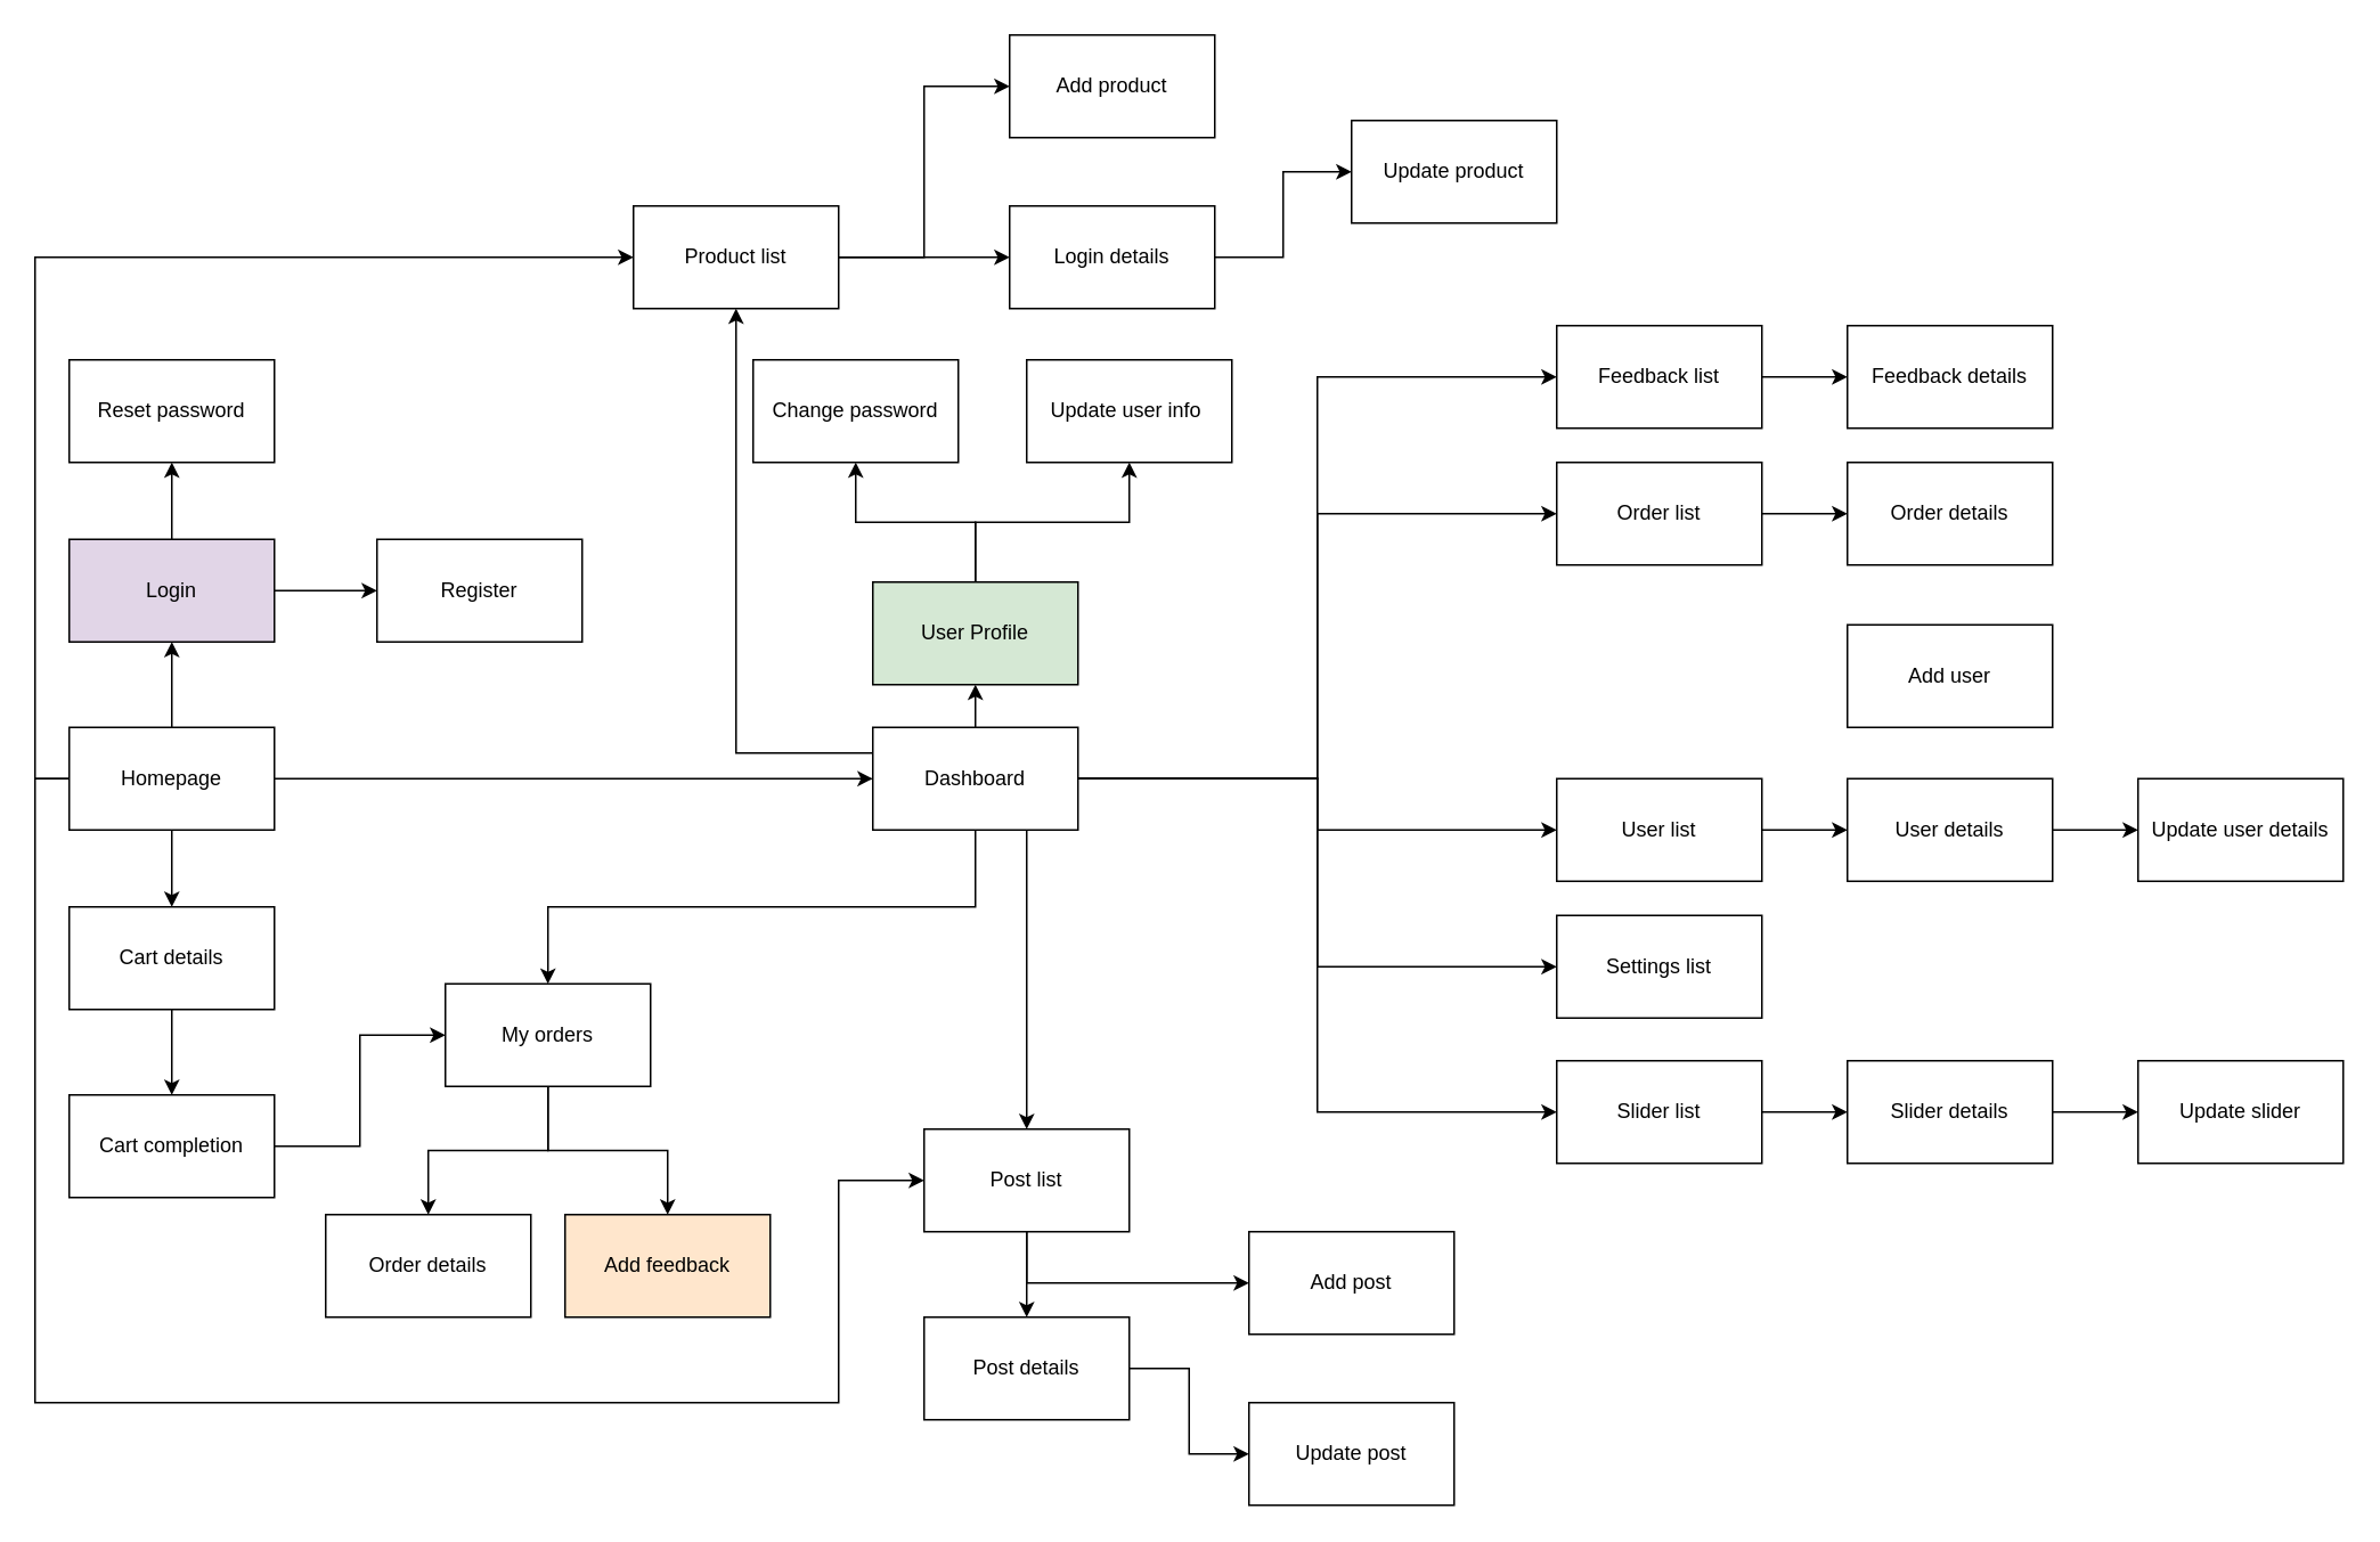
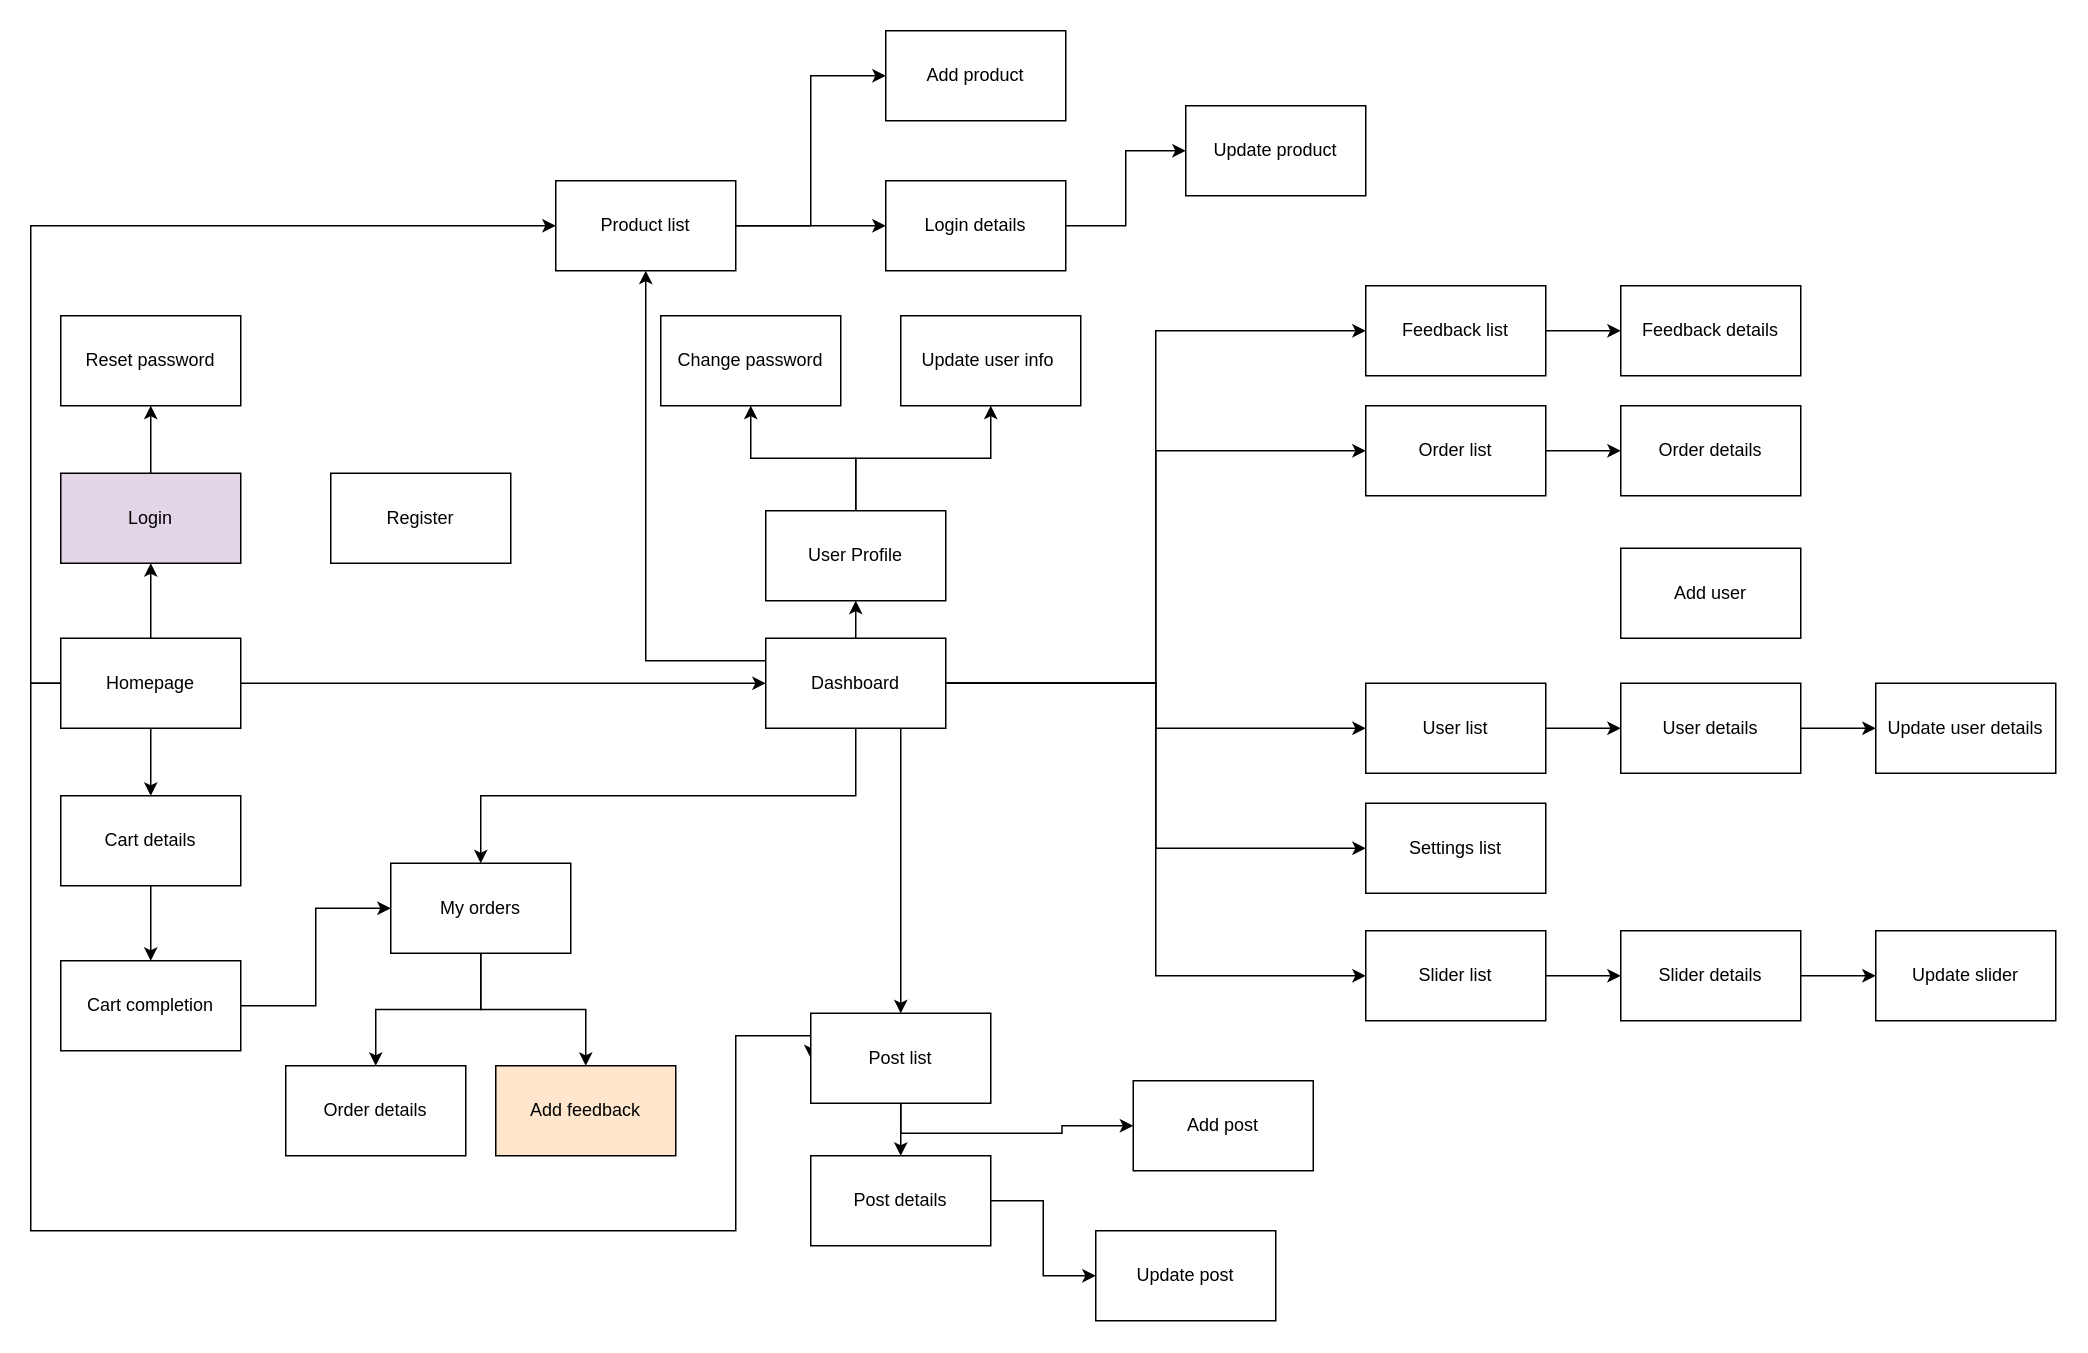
- <mxCell id="23" style="edgeStyle=orthogonalEdgeStyle;rounded=0;orthogonalLoop=1;jettySize=auto;html=1;exitX=1;exitY=0.5;exitDx=0;exitDy=0;entryX=0;entryY=0.5;entryDx=0;entryDy=0;" edge="1" parent="1" source="24" target="25"><mxGeometry relative="1" as="geometry" /></mxCell>
- <mxCell id="10" value="User Profile" style="rounded=0;whiteSpace=wrap;html=1;fillColor=#d5e8d4;" vertex="1" parent="1"><mxGeometry x="510" y="340" width="120" height="60" as="geometry" /></mxCell>
+ <mxCell id="10" value="User Profile" style="rounded=0;whiteSpace=wrap;html=1;" vertex="1" parent="1"><mxGeometry x="510" y="340" width="120" height="60" as="geometry" /></mxCell>
- <mxCell id="55" value="Post list" style="rounded=0;whiteSpace=wrap;html=1;" vertex="1" parent="1"><mxGeometry x="540" y="660" width="120" height="60" as="geometry" /></mxCell>
+ <mxCell id="55" value="Post list" style="rounded=0;whiteSpace=wrap;html=1;" vertex="1" parent="1"><mxGeometry x="540" y="675" width="120" height="60" as="geometry" /></mxCell>
- <mxCell id="66" value="Add post" style="rounded=0;whiteSpace=wrap;html=1;" vertex="1" parent="1"><mxGeometry x="730" y="720" width="120" height="60" as="geometry" /></mxCell>
+ <mxCell id="66" value="Add post" style="rounded=0;whiteSpace=wrap;html=1;" vertex="1" parent="1"><mxGeometry x="755" y="720" width="120" height="60" as="geometry" /></mxCell>
